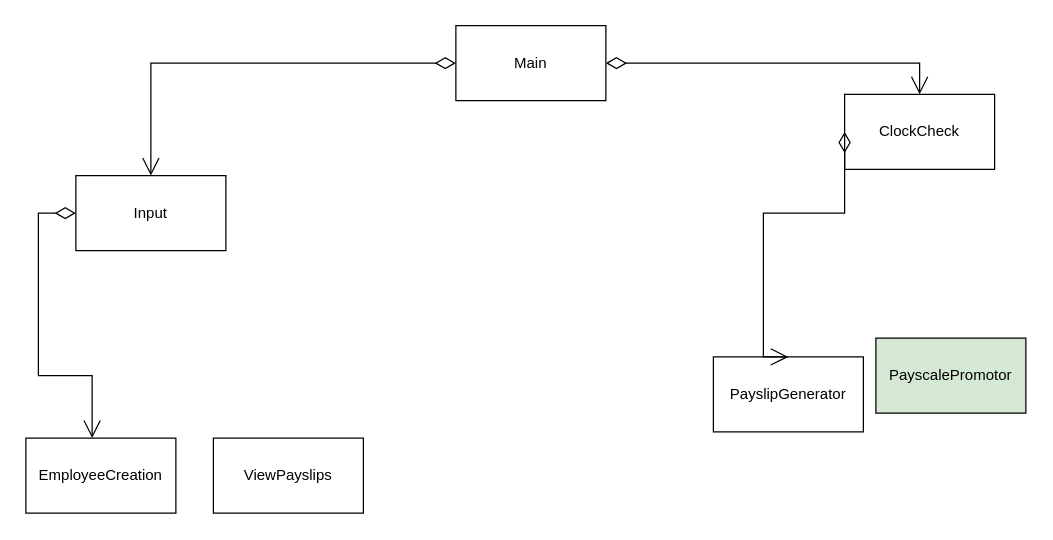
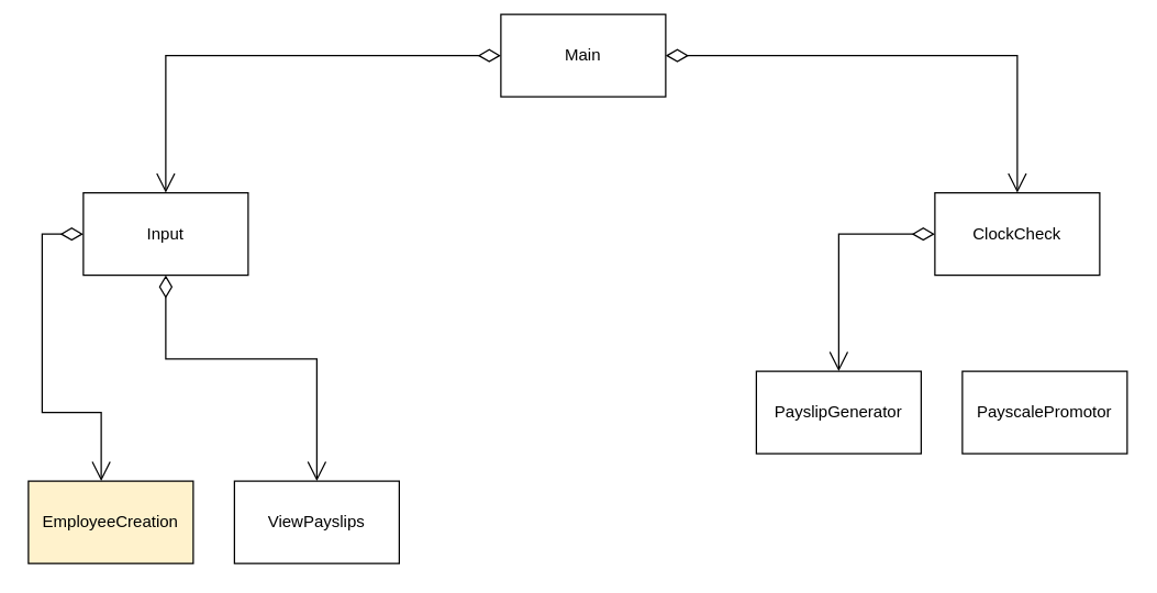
- <mxCell id="2" value="Main" style="rounded=0;whiteSpace=wrap;html=1;" vertex="1" parent="1"><mxGeometry x="364" y="20" width="120" height="60" as="geometry" /></mxCell>
+ <mxCell id="2" value="Main" style="rounded=0;whiteSpace=wrap;html=1;" vertex="1" parent="1"><mxGeometry x="364" y="10" width="120" height="60" as="geometry" /></mxCell>
- <mxCell id="4" value="&lt;p style=&quot;margin: 0cm; font-family: Aptos, sans-serif; text-align: start;&quot; class=&quot;MsoNormal&quot;&gt;&lt;span style=&quot;&quot; lang=&quot;EN-GB&quot;&gt;&lt;font style=&quot;font-size: 12px;&quot;&gt;ClockCheck&lt;/font&gt;&lt;/span&gt;&lt;/p&gt;" style="rounded=0;whiteSpace=wrap;html=1;" vertex="1" parent="1"><mxGeometry x="675" y="75" width="120" height="60" as="geometry" /></mxCell>
+ <mxCell id="4" value="&lt;p style=&quot;margin: 0cm; font-family: Aptos, sans-serif; text-align: start;&quot; class=&quot;MsoNormal&quot;&gt;&lt;span style=&quot;&quot; lang=&quot;EN-GB&quot;&gt;&lt;font style=&quot;font-size: 12px;&quot;&gt;ClockCheck&lt;/font&gt;&lt;/span&gt;&lt;/p&gt;" style="rounded=0;whiteSpace=wrap;html=1;" vertex="1" parent="1"><mxGeometry x="680" y="140" width="120" height="60" as="geometry" /></mxCell>
+ <mxCell id="11" value="" style="endArrow=open;html=1;endSize=12;startArrow=diamondThin;startSize=14;startFill=0;edgeStyle=orthogonalEdgeStyle;align=left;verticalAlign=bottom;rounded=0;entryX=0.5;entryY=0;entryDx=0;entryDy=0;exitX=0.5;exitY=1;exitDx=0;exitDy=0;" edge="1" parent="1" source="3" target="7"><mxGeometry x="-1" y="3" relative="1" as="geometry"><mxPoint x="110" y="260" as="sourcePoint" /><mxPoint x="500" y="320" as="targetPoint" /><Array as="points"><mxPoint x="120" y="261" /><mxPoint x="230" y="261" /></Array></mxGeometry></mxCell>
- <mxCell id="6" value="&lt;p style=&quot;margin: 0cm; font-family: Aptos, sans-serif; text-align: start;&quot; class=&quot;MsoNormal&quot;&gt;&lt;span style=&quot;&quot; lang=&quot;EN-GB&quot;&gt;&lt;font style=&quot;font-size: 12px;&quot;&gt;PayscalePromotor&lt;/font&gt;&lt;/span&gt;&lt;/p&gt;" style="rounded=0;whiteSpace=wrap;html=1;fillColor=#d5e8d4;" vertex="1" parent="1"><mxGeometry x="700" y="270" width="120" height="60" as="geometry" /></mxCell>
+ <mxCell id="6" value="&lt;p style=&quot;margin: 0cm; font-family: Aptos, sans-serif; text-align: start;&quot; class=&quot;MsoNormal&quot;&gt;&lt;span style=&quot;&quot; lang=&quot;EN-GB&quot;&gt;&lt;font style=&quot;font-size: 12px;&quot;&gt;PayscalePromotor&lt;/font&gt;&lt;/span&gt;&lt;/p&gt;" style="rounded=0;whiteSpace=wrap;html=1;" vertex="1" parent="1"><mxGeometry x="700" y="270" width="120" height="60" as="geometry" /></mxCell>
- <mxCell id="5" value="&lt;p style=&quot;margin: 0cm; font-family: Aptos, sans-serif; text-align: start;&quot; class=&quot;MsoNormal&quot;&gt;&lt;span style=&quot;&quot; lang=&quot;EN-GB&quot;&gt;&lt;font style=&quot;font-size: 12px;&quot;&gt;PayslipGenerator&lt;/font&gt;&lt;/span&gt;&lt;/p&gt;" style="rounded=0;whiteSpace=wrap;html=1;" vertex="1" parent="1"><mxGeometry x="570" y="285" width="120" height="60" as="geometry" /></mxCell>
+ <mxCell id="5" value="&lt;p style=&quot;margin: 0cm; font-family: Aptos, sans-serif; text-align: start;&quot; class=&quot;MsoNormal&quot;&gt;&lt;span style=&quot;&quot; lang=&quot;EN-GB&quot;&gt;&lt;font style=&quot;font-size: 12px;&quot;&gt;PayslipGenerator&lt;/font&gt;&lt;/span&gt;&lt;/p&gt;" style="rounded=0;whiteSpace=wrap;html=1;" vertex="1" parent="1"><mxGeometry x="550" y="270" width="120" height="60" as="geometry" /></mxCell>
- <mxCell id="8" value="&lt;p style=&quot;margin: 0cm; font-family: Aptos, sans-serif; text-align: start;&quot; class=&quot;MsoNormal&quot;&gt;&lt;span style=&quot;&quot; lang=&quot;EN-GB&quot;&gt;&lt;font style=&quot;font-size: 12px;&quot;&gt;EmployeeCreation&lt;/font&gt;&lt;/span&gt;&lt;/p&gt;" style="rounded=0;whiteSpace=wrap;html=1;" vertex="1" parent="1"><mxGeometry x="20" y="350" width="120" height="60" as="geometry" /></mxCell>
+ <mxCell id="8" value="&lt;p style=&quot;margin: 0cm; font-family: Aptos, sans-serif; text-align: start;&quot; class=&quot;MsoNormal&quot;&gt;&lt;span style=&quot;&quot; lang=&quot;EN-GB&quot;&gt;&lt;font style=&quot;font-size: 12px;&quot;&gt;EmployeeCreation&lt;/font&gt;&lt;/span&gt;&lt;/p&gt;" style="rounded=0;whiteSpace=wrap;html=1;fillColor=#fff2cc;" vertex="1" parent="1"><mxGeometry x="20" y="350" width="120" height="60" as="geometry" /></mxCell>
